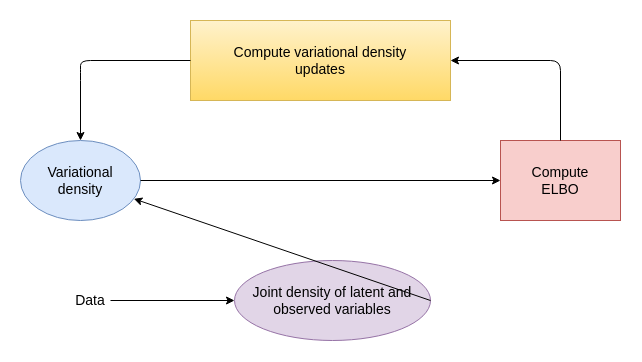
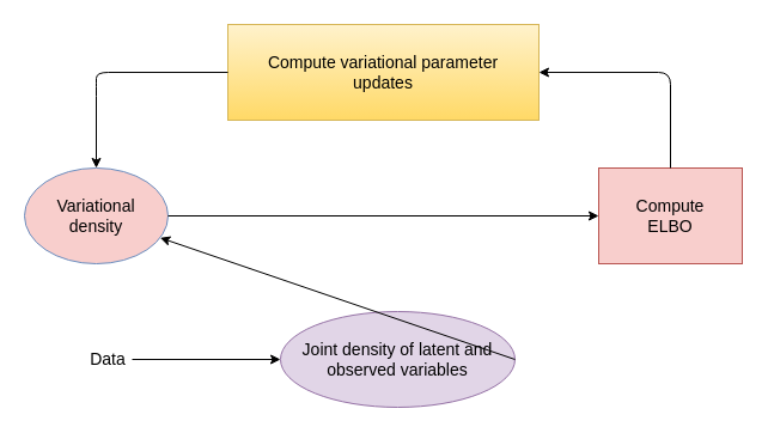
- <mxCell id="2" value="&lt;font style=&quot;font-size: 14px&quot;&gt;Compute variational density&lt;br&gt;updates&lt;/font&gt;" style="rounded=0;whiteSpace=wrap;html=1;fillColor=#fff2cc;strokeColor=#d6b656;gradientColor=#ffd966;" vertex="1" parent="1"><mxGeometry x="190" y="20" width="260" height="80" as="geometry" /></mxCell>
+ <mxCell id="2" value="&lt;font style=&quot;font-size: 14px&quot;&gt;Compute variational parameter&lt;br&gt;updates&lt;/font&gt;" style="rounded=0;whiteSpace=wrap;html=1;fillColor=#fff2cc;strokeColor=#d6b656;gradientColor=#ffd966;" vertex="1" parent="1"><mxGeometry x="190" y="20" width="260" height="80" as="geometry" /></mxCell>
- <mxCell id="4" value="&lt;font style=&quot;font-size: 14px&quot;&gt;Variational&lt;br&gt;density&lt;/font&gt;" style="ellipse;whiteSpace=wrap;html=1;fillColor=#dae8fc;strokeColor=#6c8ebf;" vertex="1" parent="1"><mxGeometry x="20" y="140" width="120" height="80" as="geometry" /></mxCell>
+ <mxCell id="4" value="&lt;font style=&quot;font-size: 14px&quot;&gt;Variational&lt;br&gt;density&lt;/font&gt;" style="ellipse;whiteSpace=wrap;html=1;fillColor=#f8cecc;strokeColor=#6c8ebf;" vertex="1" parent="1"><mxGeometry x="20" y="140" width="120" height="80" as="geometry" /></mxCell>
